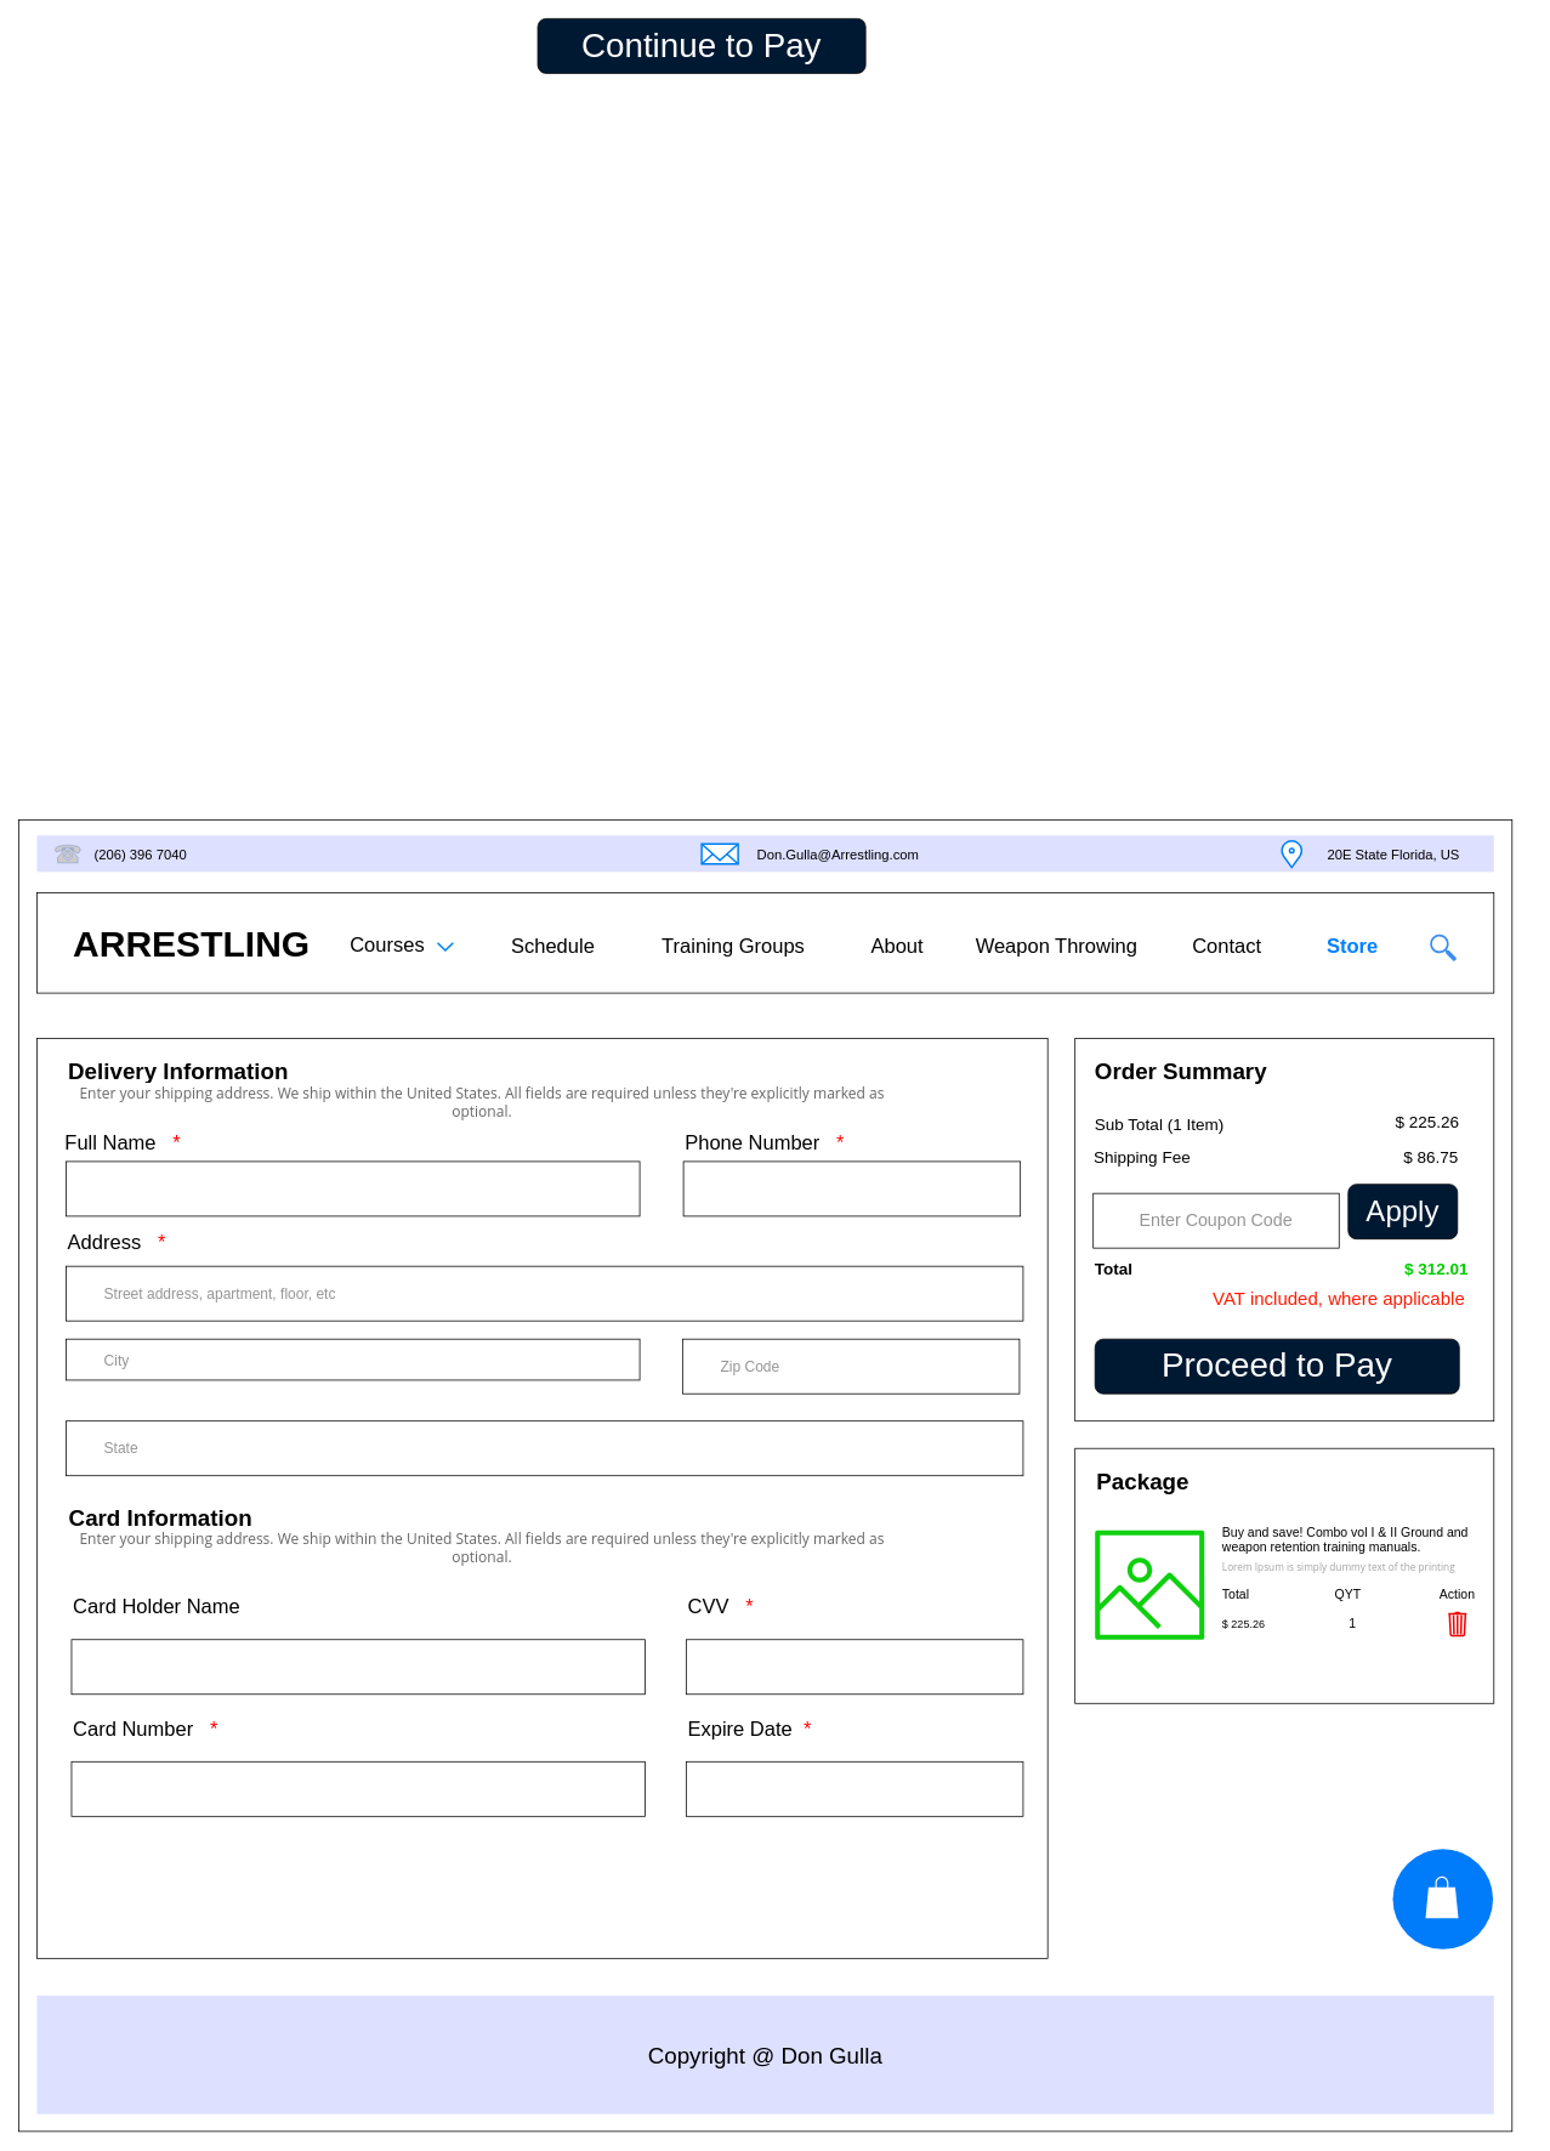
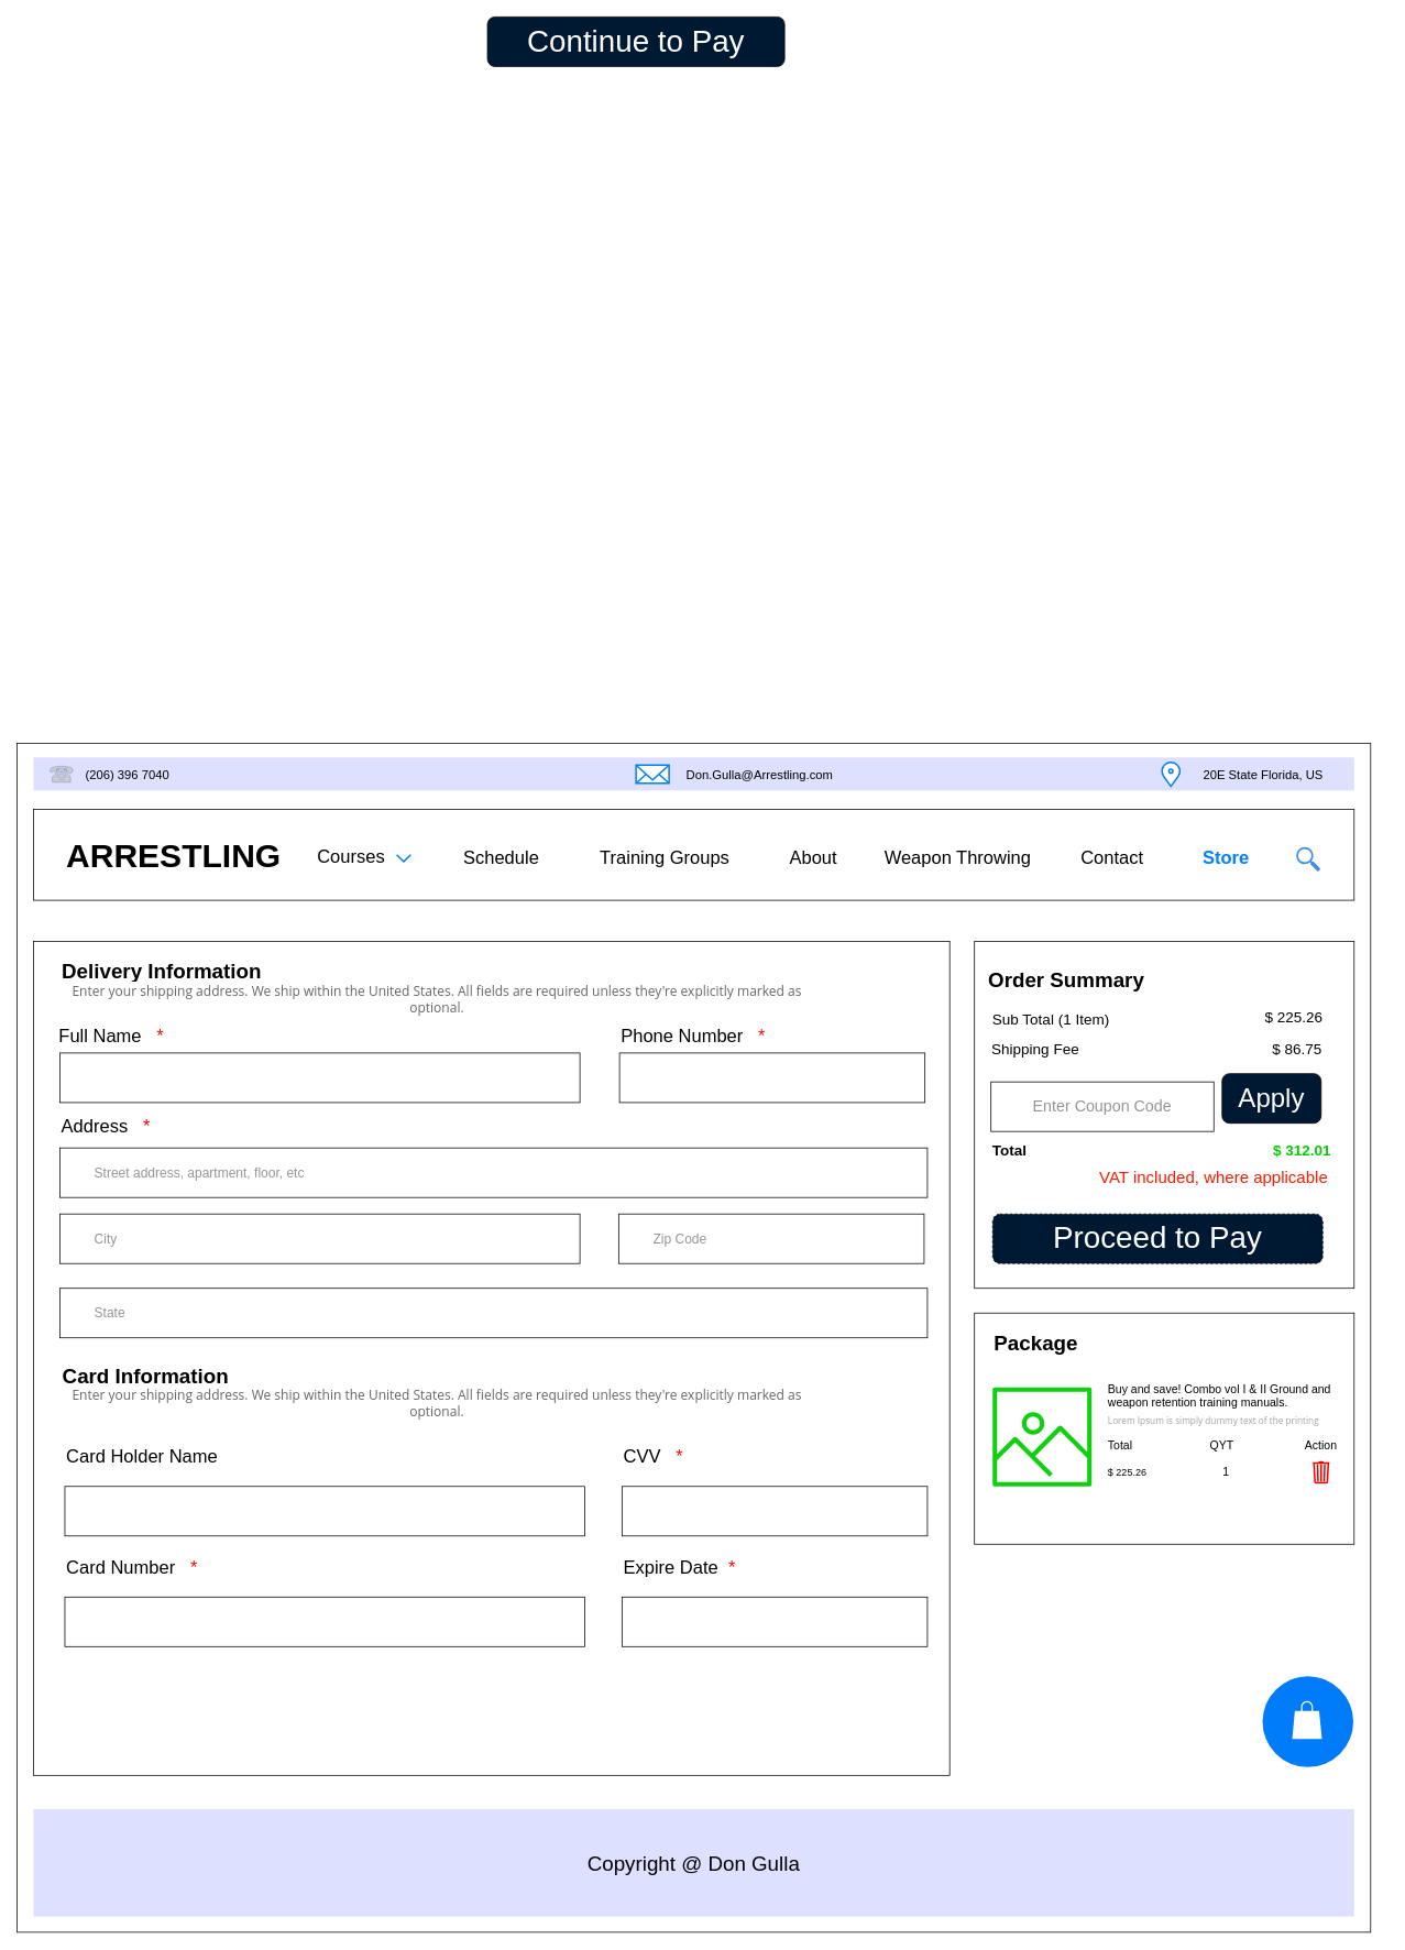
- <mxCell id="45" value="&lt;font style=&quot;font-size: 25px&quot;&gt;&lt;b&gt;Order Summary&amp;nbsp;&lt;/b&gt;&lt;/font&gt;" style="text;html=1;strokeColor=none;fillColor=none;align=left;verticalAlign=middle;whiteSpace=wrap;rounded=0;fontSize=14;" parent="1" vertex="1"><mxGeometry x="1200" y="1150" width="260" height="50" as="geometry" /></mxCell>
+ <mxCell id="45" value="&lt;font style=&quot;font-size: 25px&quot;&gt;&lt;b&gt;Order Summary&amp;nbsp;&lt;/b&gt;&lt;/font&gt;" style="text;html=1;strokeColor=none;fillColor=none;align=left;verticalAlign=middle;whiteSpace=wrap;rounded=0;fontSize=14;" parent="1" vertex="1"><mxGeometry x="1195" y="1160" width="260" height="50" as="geometry" /></mxCell>
- <mxCell id="31" value="&lt;blockquote style=&quot;margin: 0 0 0 40px ; border: none ; padding: 0px&quot;&gt;&lt;span style=&quot;font-size: 16px&quot;&gt;&lt;font color=&quot;#949494&quot;&gt;City&lt;/font&gt;&lt;/span&gt;&lt;/blockquote&gt;" style="rounded=0;whiteSpace=wrap;html=1;strokeColor=#000000;fillColor=#FFFFFF;fontSize=14;align=left;" parent="1" vertex="1"><mxGeometry x="72" y="1470" width="630" height="45" as="geometry" /></mxCell>
+ <mxCell id="31" value="&lt;blockquote style=&quot;margin: 0 0 0 40px ; border: none ; padding: 0px&quot;&gt;&lt;span style=&quot;font-size: 16px&quot;&gt;&lt;font color=&quot;#949494&quot;&gt;City&lt;/font&gt;&lt;/span&gt;&lt;/blockquote&gt;" style="rounded=0;whiteSpace=wrap;html=1;strokeColor=#000000;fillColor=#FFFFFF;fontSize=14;align=left;" parent="1" vertex="1"><mxGeometry x="72" y="1470" width="630" height="60" as="geometry" /></mxCell>
- <mxCell id="52" value="&lt;font color=&quot;#ffffff&quot; style=&quot;font-size: 37px&quot;&gt;Proceed to Pay&lt;/font&gt;" style="rounded=1;whiteSpace=wrap;html=1;strokeColor=#000000;fontSize=14;fillColor=#001933;" parent="1" vertex="1"><mxGeometry x="1202" y="1470" width="400" height="60" as="geometry" /></mxCell>
+ <mxCell id="52" value="&lt;font color=&quot;#ffffff&quot; style=&quot;font-size: 37px&quot;&gt;Proceed to Pay&lt;/font&gt;" style="rounded=1;whiteSpace=wrap;html=1;strokeColor=#000000;fontSize=14;fillColor=#001933;dashed=1;" parent="1" vertex="1"><mxGeometry x="1202" y="1470" width="400" height="60" as="geometry" /></mxCell>
